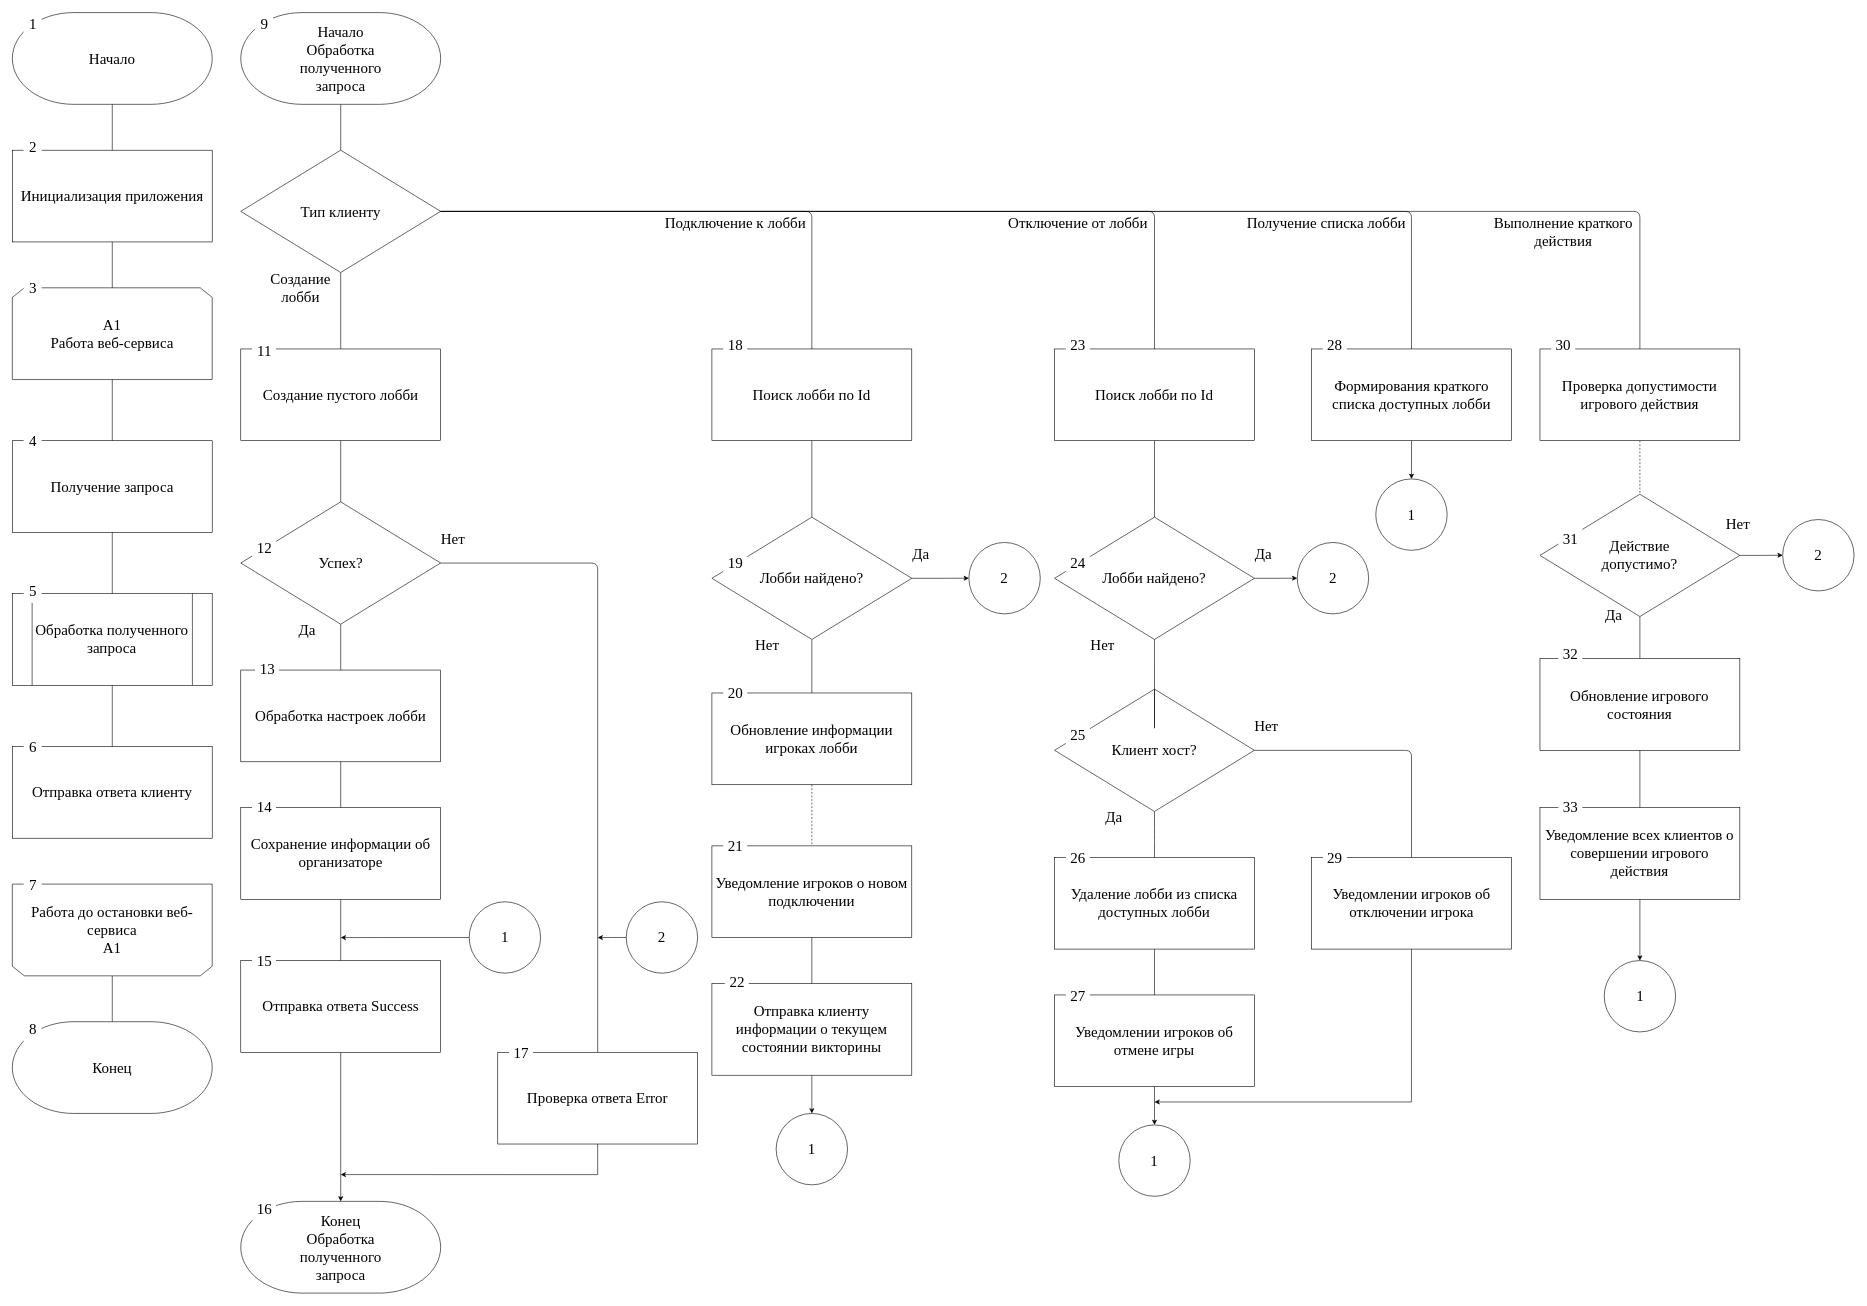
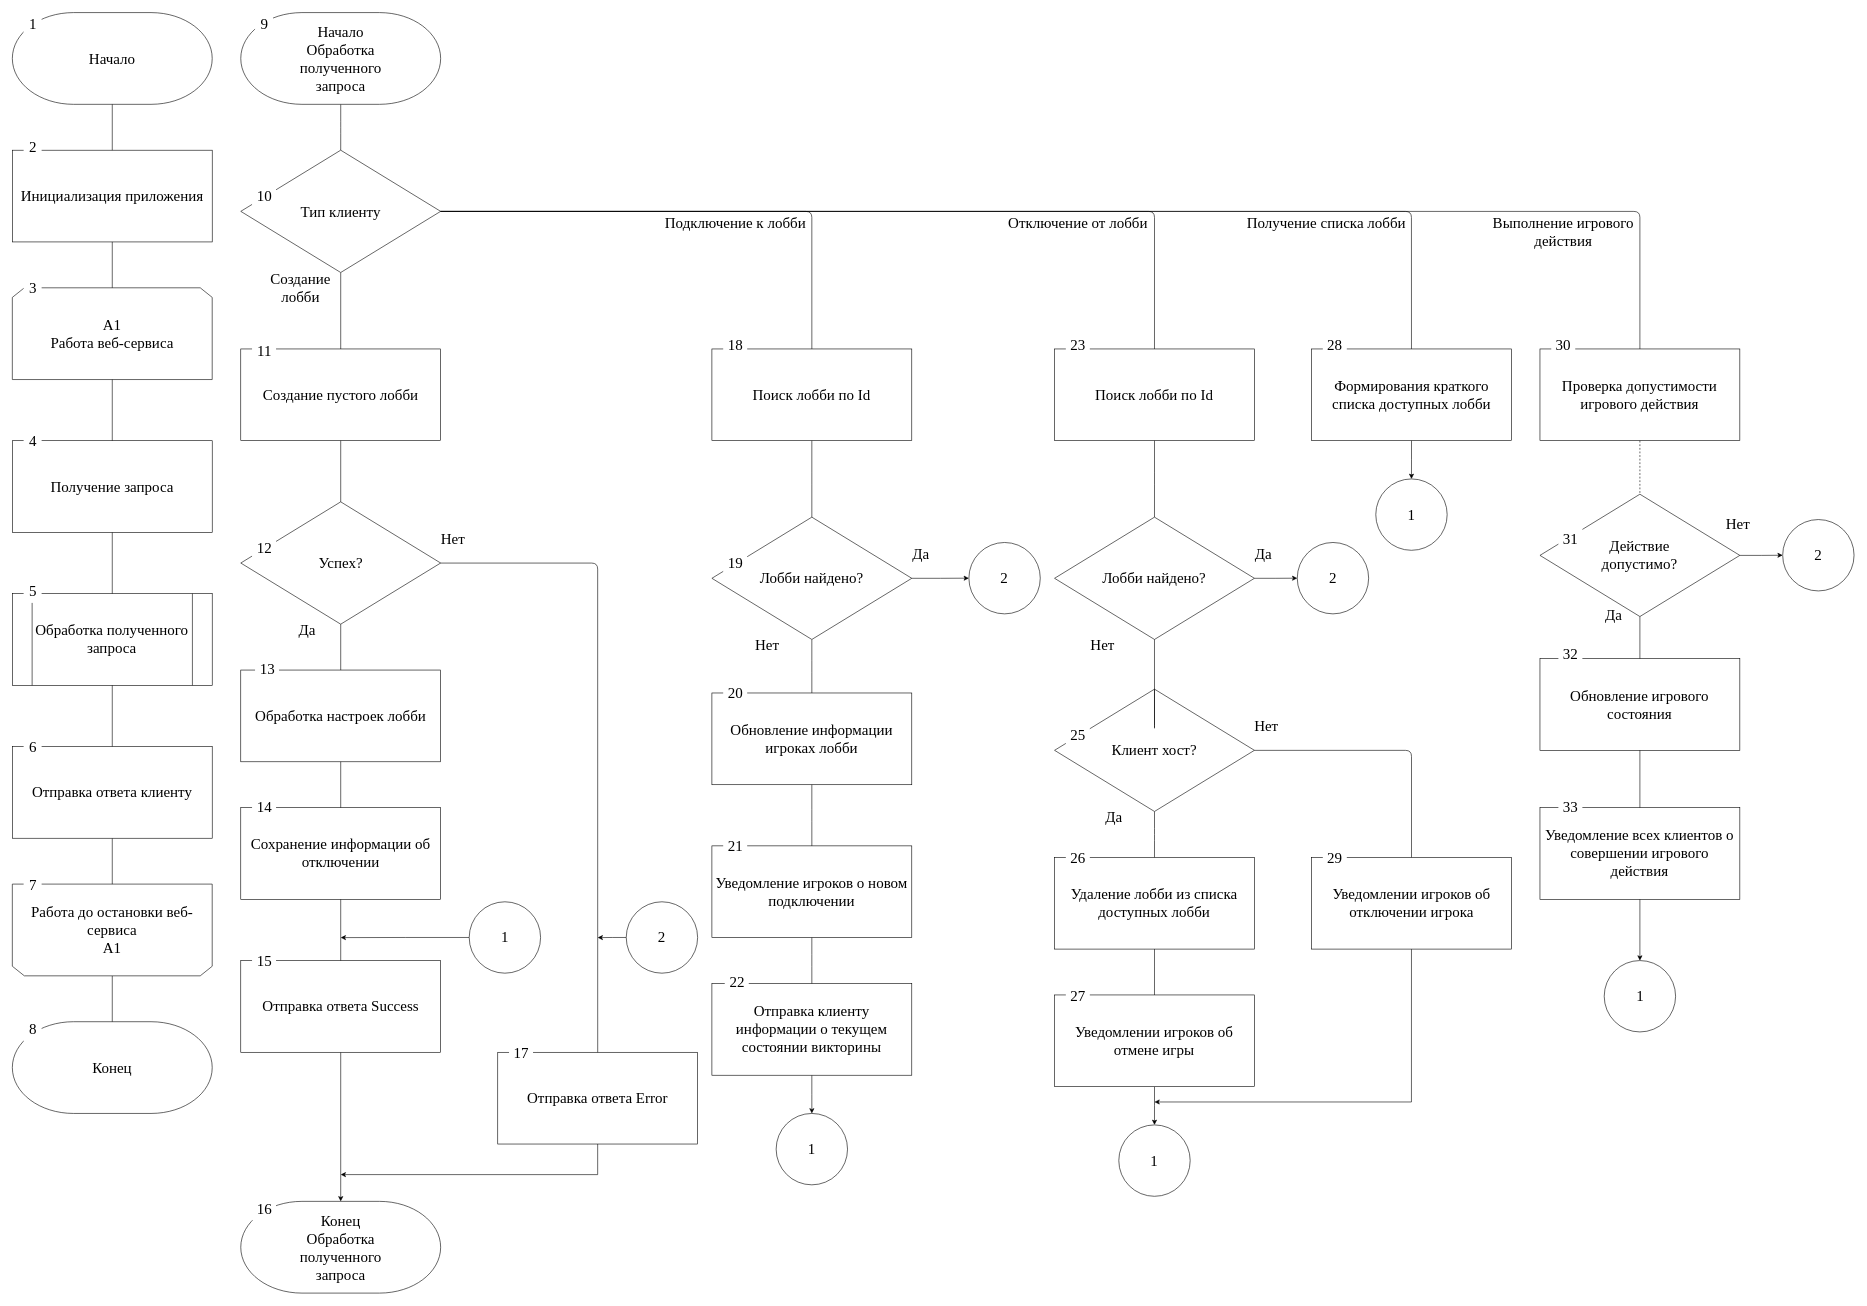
+ <mxCell id="66" value="10" style="text;html=1;align=center;verticalAlign=middle;resizable=0;points=[];autosize=1;fillColor=#ffffff;fontFamily=Times New Roman;fontSize=25;container=0;" parent="2" vertex="1"><mxGeometry x="399.574" y="285.837" width="40" height="40" as="geometry" /></mxCell>
- <mxCell id="112" value="Выполнение краткого &lt;br style=&quot;font-size: 25px;&quot;&gt;действия" style="text;html=1;align=center;verticalAlign=middle;resizable=0;points=[];autosize=1;fontFamily=Times New Roman;fontSize=25;container=0;" parent="2" vertex="1"><mxGeometry x="2460.233" y="330.527" width="250" height="70" as="geometry" /></mxCell>
+ <mxCell id="112" value="Выполнение игрового &lt;br style=&quot;font-size: 25px;&quot;&gt;действия" style="text;html=1;align=center;verticalAlign=middle;resizable=0;points=[];autosize=1;fontFamily=Times New Roman;fontSize=25;container=0;" parent="2" vertex="1"><mxGeometry x="2460.233" y="330.527" width="250" height="70" as="geometry" /></mxCell>
- <mxCell id="77" value="24" style="text;html=1;align=center;verticalAlign=middle;resizable=0;points=[];autosize=1;fillColor=#ffffff;fontFamily=Times New Roman;fontSize=25;container=0;" parent="2" vertex="1"><mxGeometry x="1756.085" y="897.522" width="40" height="40" as="geometry" /></mxCell>
- <mxCell id="90" style="edgeStyle=orthogonalEdgeStyle;rounded=1;orthogonalLoop=1;jettySize=auto;html=1;entryX=0.5;entryY=0;entryDx=0;entryDy=0;endArrow=none;fontFamily=Times New Roman;fontSize=25;dashed=1;" parent="2" source="27" target="89" edge="1"><mxGeometry y="-25.487" as="geometry" /></mxCell>
+ <mxCell id="90" style="edgeStyle=orthogonalEdgeStyle;rounded=1;orthogonalLoop=1;jettySize=auto;html=1;entryX=0.5;entryY=0;entryDx=0;entryDy=0;endArrow=none;fontFamily=Times New Roman;fontSize=25;" parent="2" source="27" target="89" edge="1"><mxGeometry y="-25.487" as="geometry" /></mxCell>
- <mxCell id="24" value="Сохранение информации об организаторе" style="rounded=0;whiteSpace=wrap;html=1;fontFamily=Times New Roman;fontSize=25;container=0;" parent="2" vertex="1"><mxGeometry x="380.775" y="1325.31" width="333.178" height="152.92" as="geometry" /></mxCell>
+ <mxCell id="24" value="Сохранение информации об отключении" style="rounded=0;whiteSpace=wrap;html=1;fontFamily=Times New Roman;fontSize=25;container=0;" parent="2" vertex="1"><mxGeometry x="380.775" y="1325.31" width="333.178" height="152.92" as="geometry" /></mxCell>
+ <mxCell id="15" style="edgeStyle=orthogonalEdgeStyle;rounded=1;orthogonalLoop=1;jettySize=auto;html=1;entryX=0.5;entryY=1;entryDx=0;entryDy=0;endArrow=none;fontFamily=Times New Roman;fontSize=25;" parent="2" source="16" target="14" edge="1"><mxGeometry y="-25.487" as="geometry" /></mxCell>
- <mxCell id="33" value="Проверка ответа Error" style="rounded=0;whiteSpace=wrap;html=1;fontFamily=Times New Roman;fontSize=25;container=0;" parent="2" vertex="1"><mxGeometry x="809.147" y="1733.097" width="333.178" height="152.92" as="geometry" /></mxCell>
+ <mxCell id="33" value="Отправка ответа Error" style="rounded=0;whiteSpace=wrap;html=1;fontFamily=Times New Roman;fontSize=25;container=0;" parent="2" vertex="1"><mxGeometry x="809.147" y="1733.097" width="333.178" height="152.92" as="geometry" /></mxCell>
